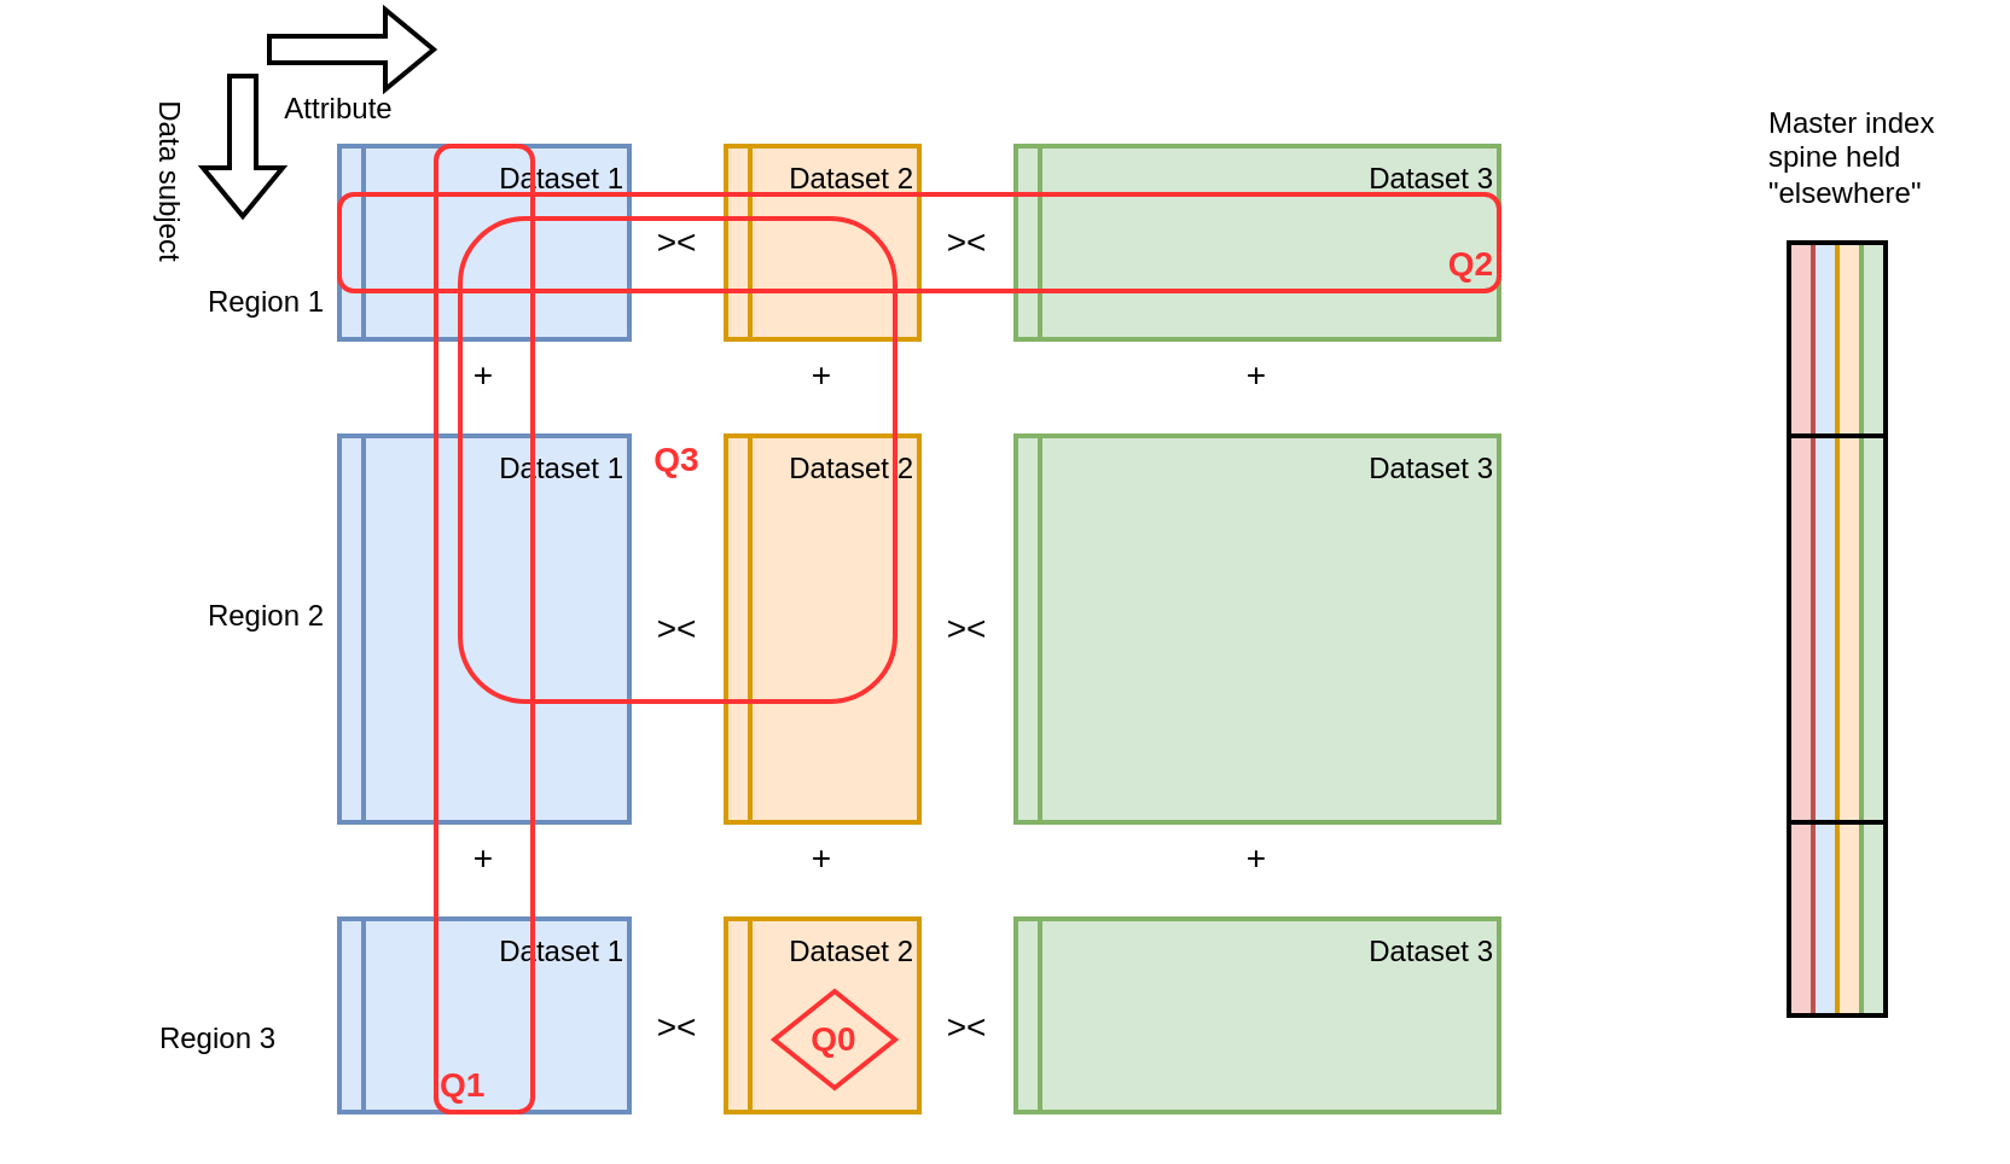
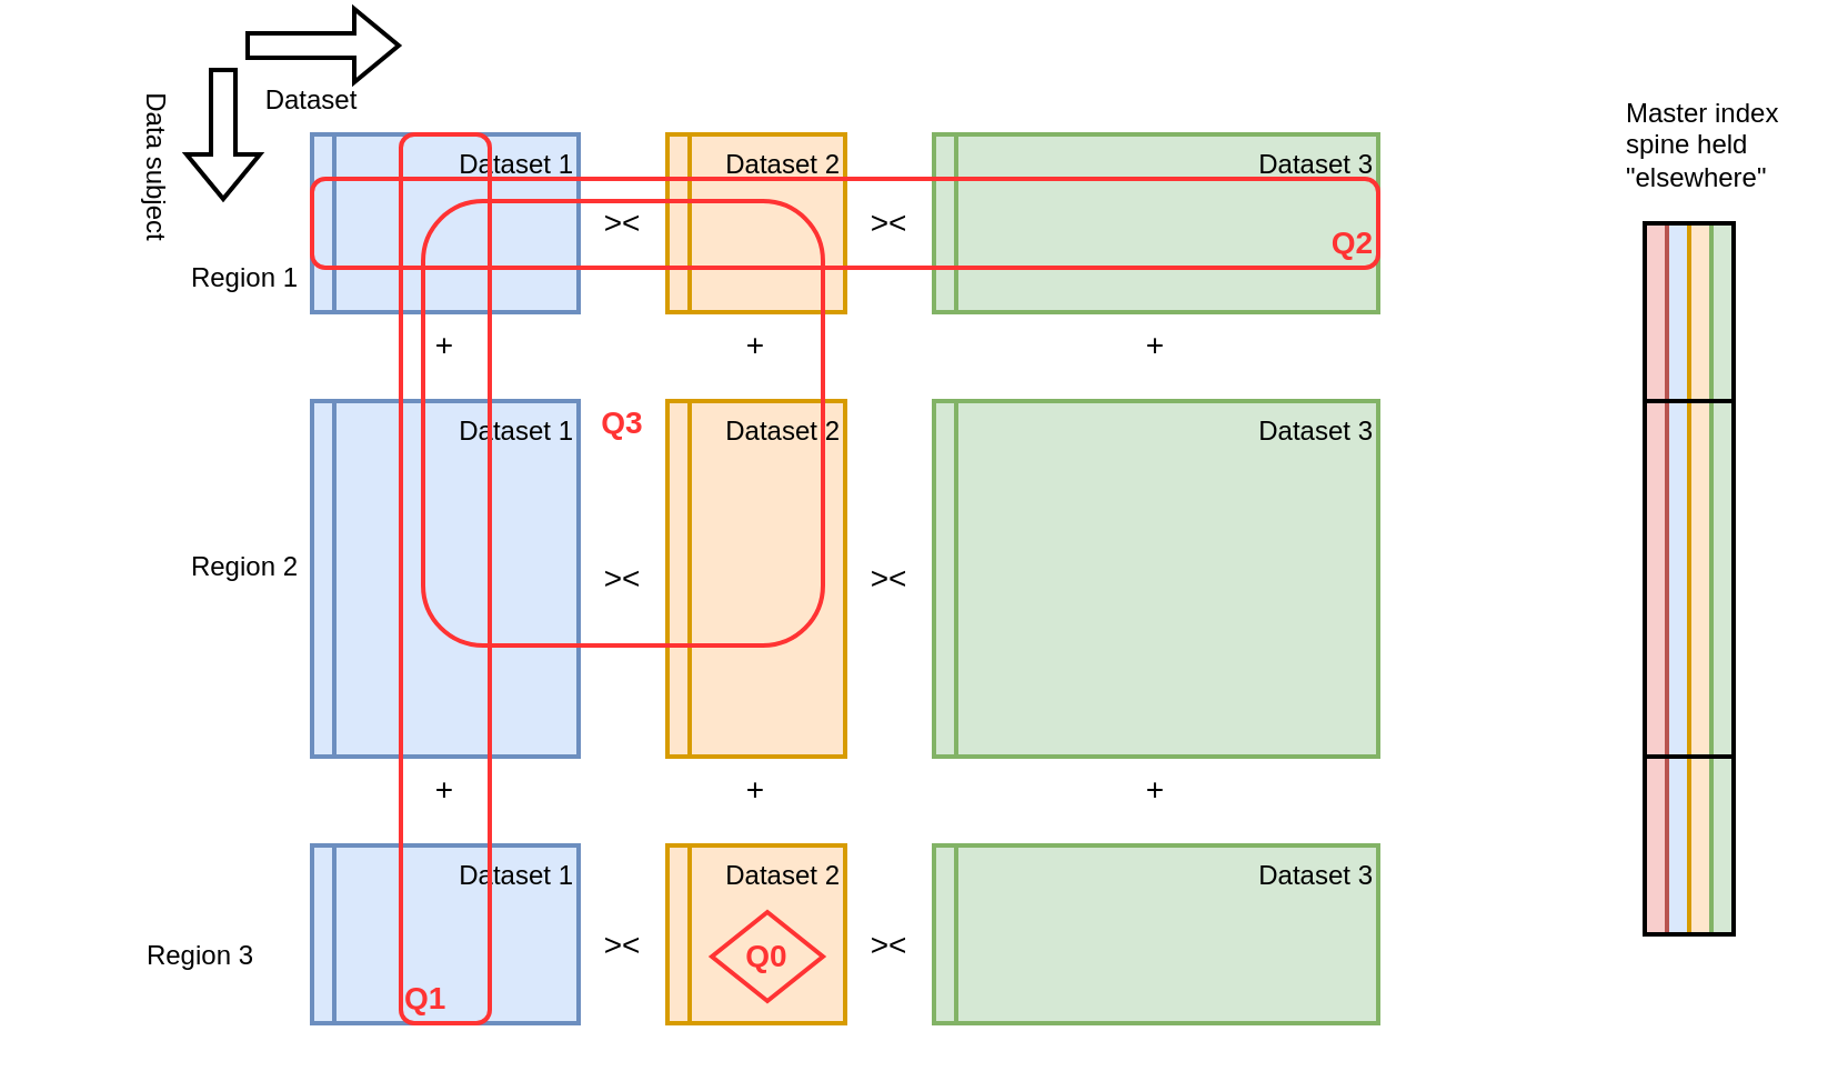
- <mxCell id="7" value="Attribute" style="text;html=1;strokeColor=none;fillColor=none;align=center;verticalAlign=middle;whiteSpace=wrap;rounded=0;strokeWidth=2;" parent="1" vertex="1"><mxGeometry x="110" y="30" width="60" height="30" as="geometry" /></mxCell>
+ <mxCell id="7" value="Dataset" style="text;html=1;strokeColor=none;fillColor=none;align=center;verticalAlign=middle;whiteSpace=wrap;rounded=0;strokeWidth=2;" parent="1" vertex="1"><mxGeometry x="110" y="30" width="60" height="30" as="geometry" /></mxCell>
